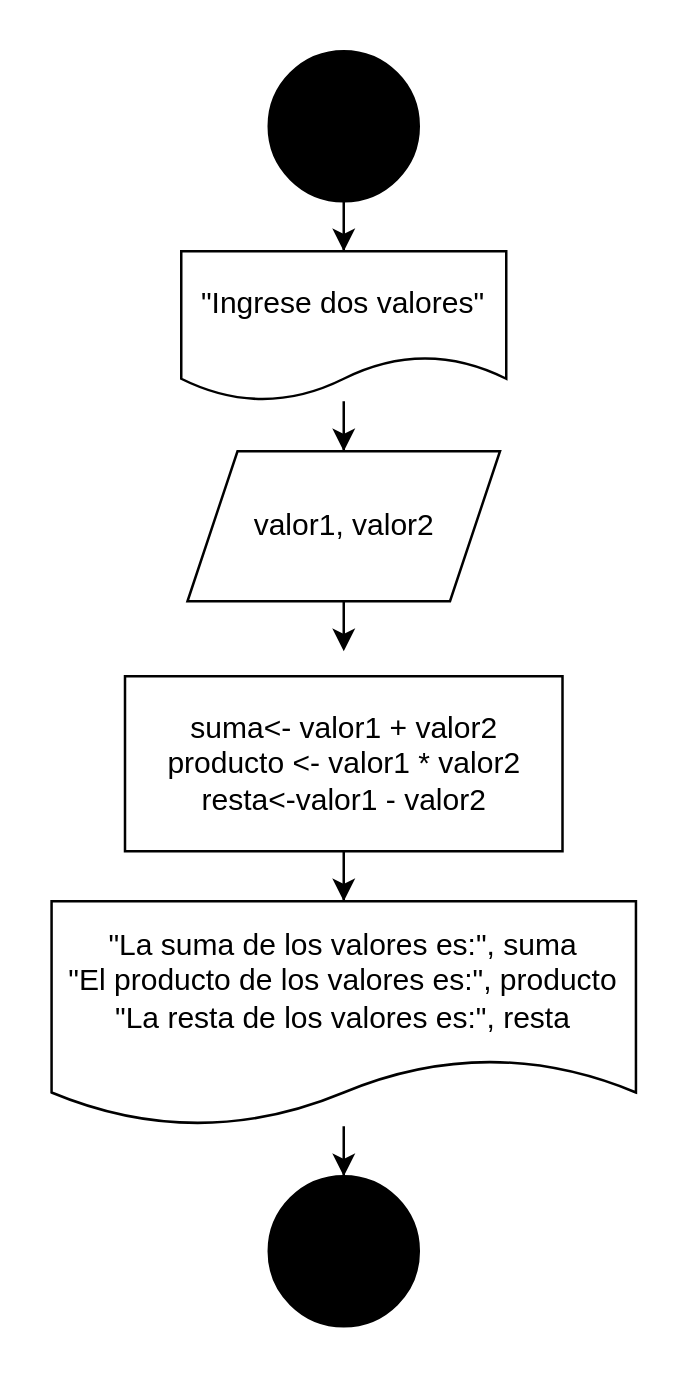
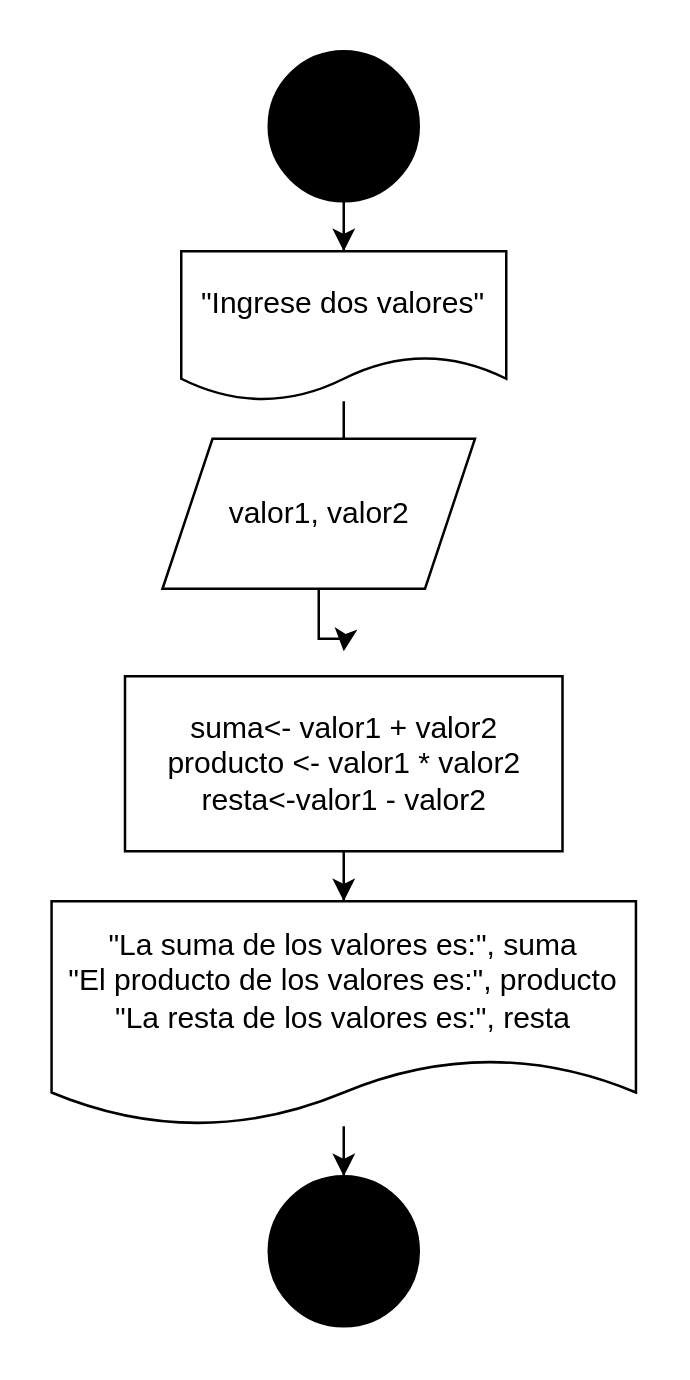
- <mxCell id="7" value="valor1, valor2" style="shape=parallelogram;perimeter=parallelogramPerimeter;whiteSpace=wrap;html=1;fixedSize=1;" vertex="1" parent="1"><mxGeometry x="74.5" y="180" width="125" height="60" as="geometry" /></mxCell>
+ <mxCell id="7" value="valor1, valor2" style="shape=parallelogram;perimeter=parallelogramPerimeter;whiteSpace=wrap;html=1;fixedSize=1;" vertex="1" parent="1"><mxGeometry x="64.5" y="175" width="125" height="60" as="geometry" /></mxCell>
